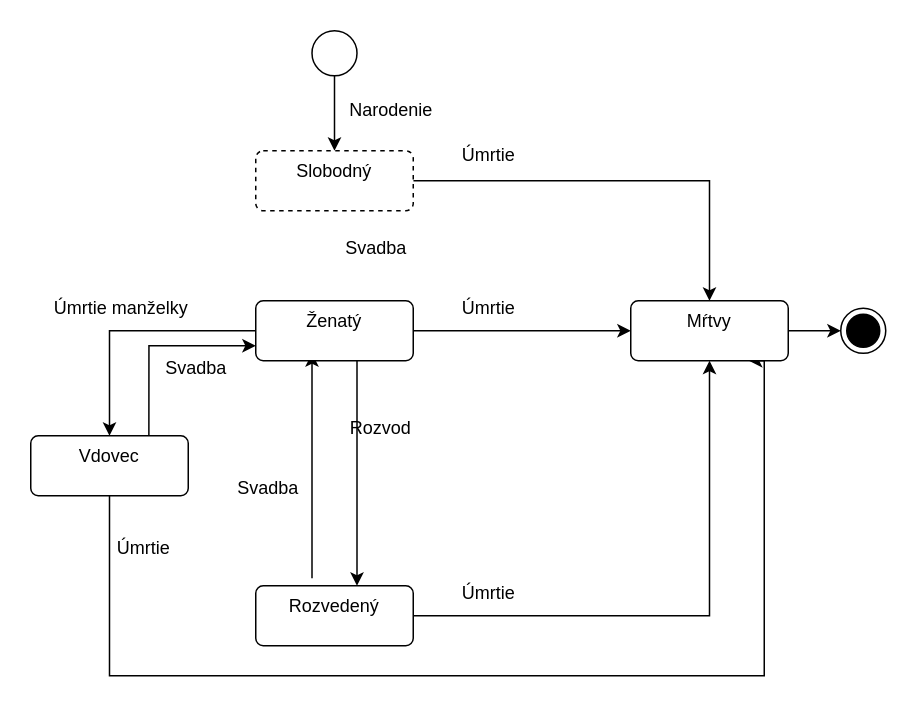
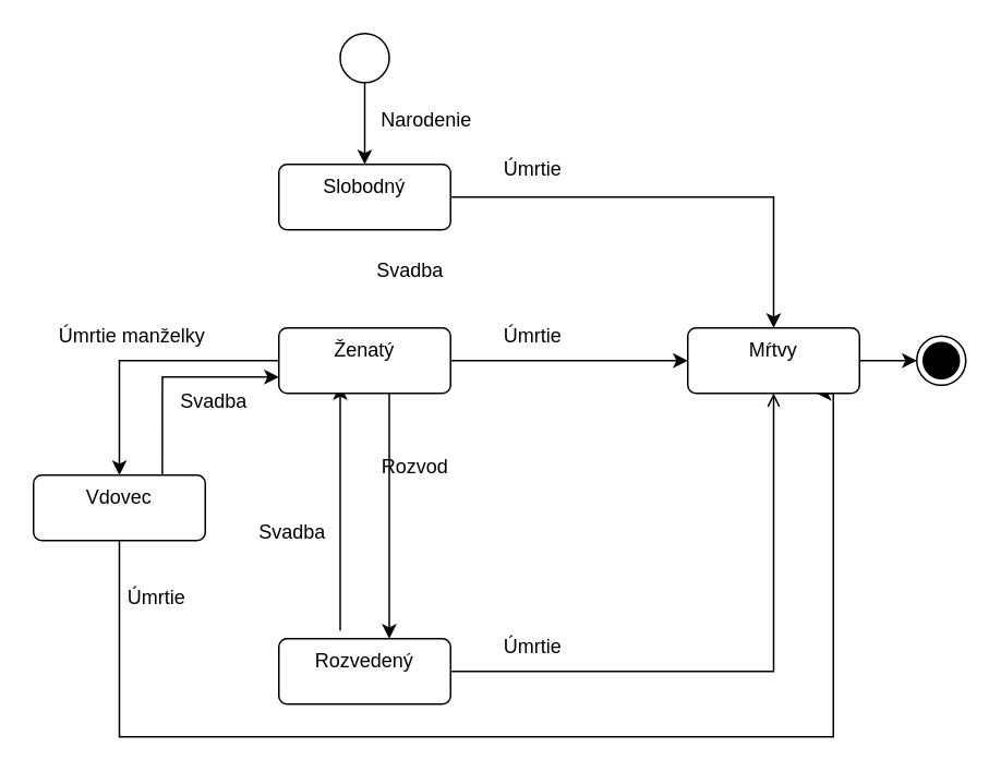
- <mxCell id="6" value="Slobodný" style="html=1;align=center;verticalAlign=top;rounded=1;absoluteArcSize=1;arcSize=10;dashed=1;whiteSpace=wrap;" vertex="1" parent="1"><mxGeometry x="170" y="100" width="105" height="40" as="geometry" /></mxCell>
+ <mxCell id="6" value="Slobodný" style="html=1;align=center;verticalAlign=top;rounded=1;absoluteArcSize=1;arcSize=10;dashed=0;whiteSpace=wrap;" vertex="1" parent="1"><mxGeometry x="170" y="100" width="105" height="40" as="geometry" /></mxCell>
- <mxCell id="7" value="" style="edgeStyle=orthogonalEdgeStyle;rounded=0;orthogonalLoop=1;jettySize=auto;html=1;" edge="1" parent="1" source="9" target="18"><mxGeometry relative="1" as="geometry" /></mxCell>
+ <mxCell id="7" value="" style="edgeStyle=orthogonalEdgeStyle;rounded=0;orthogonalLoop=1;jettySize=auto;html=1;endArrow=open;" edge="1" parent="1" source="9" target="18"><mxGeometry relative="1" as="geometry" /></mxCell>
